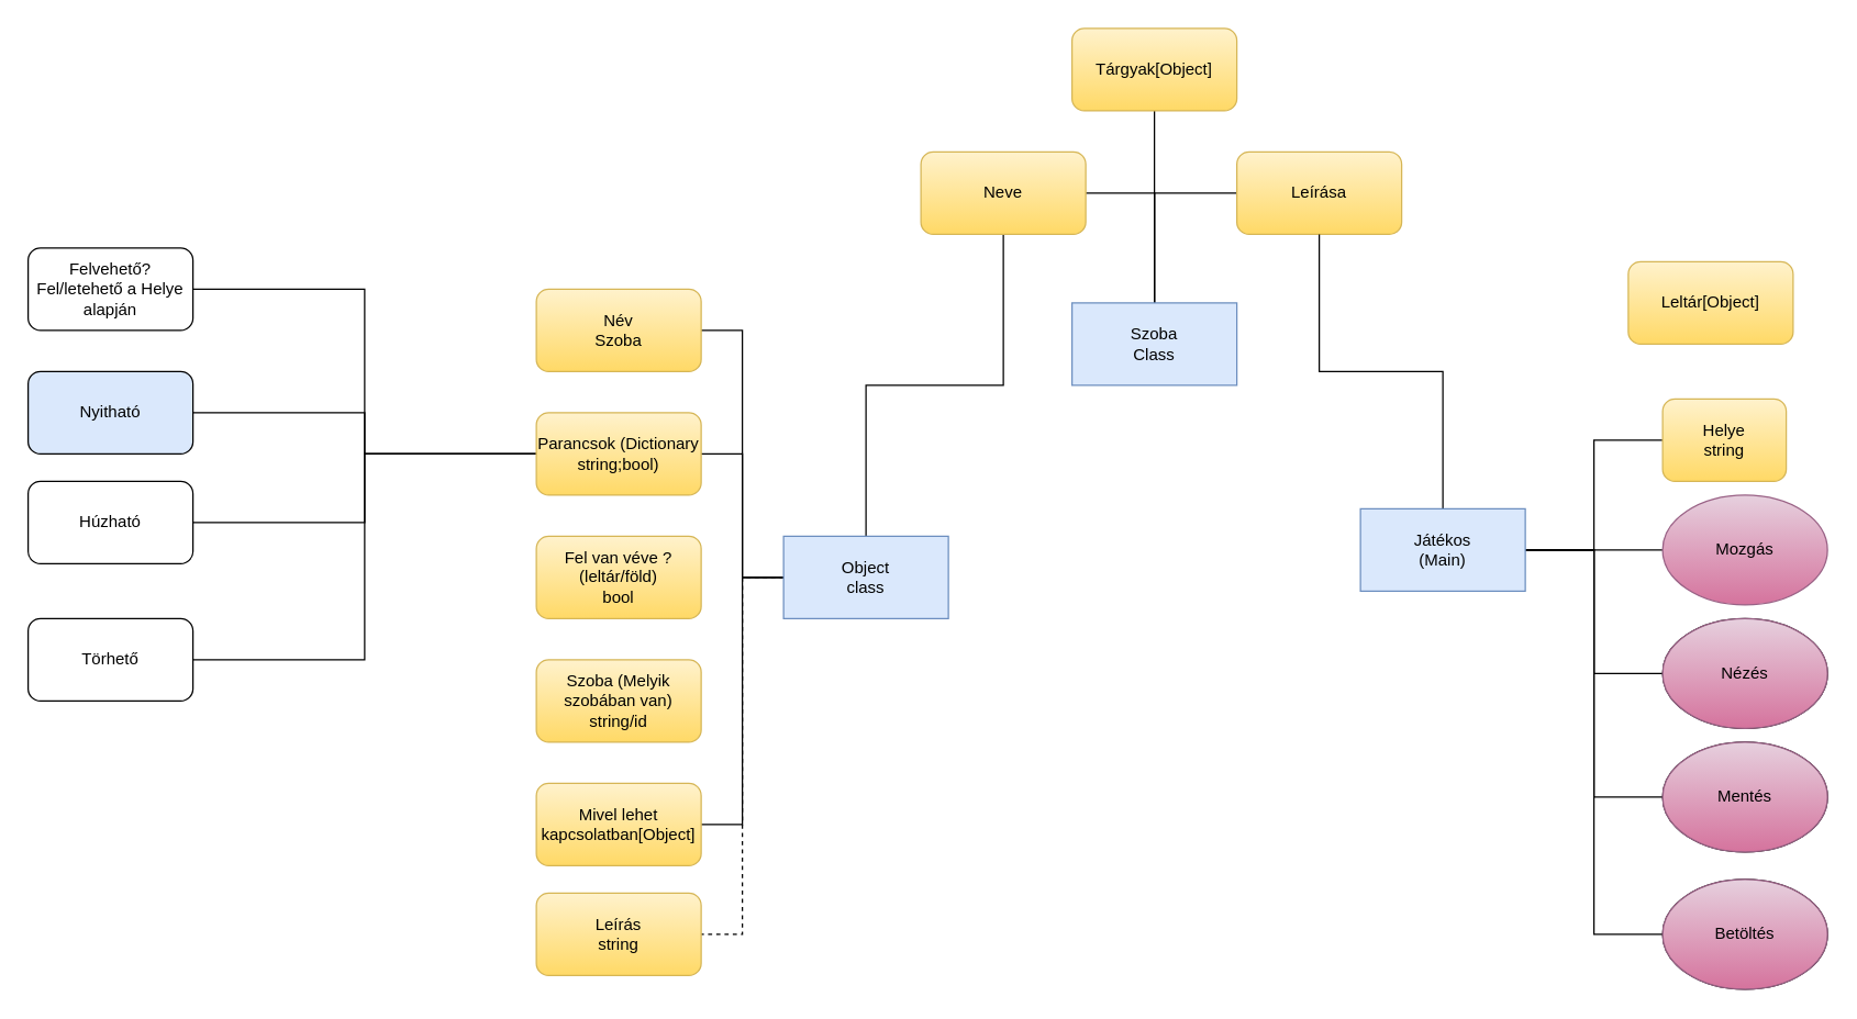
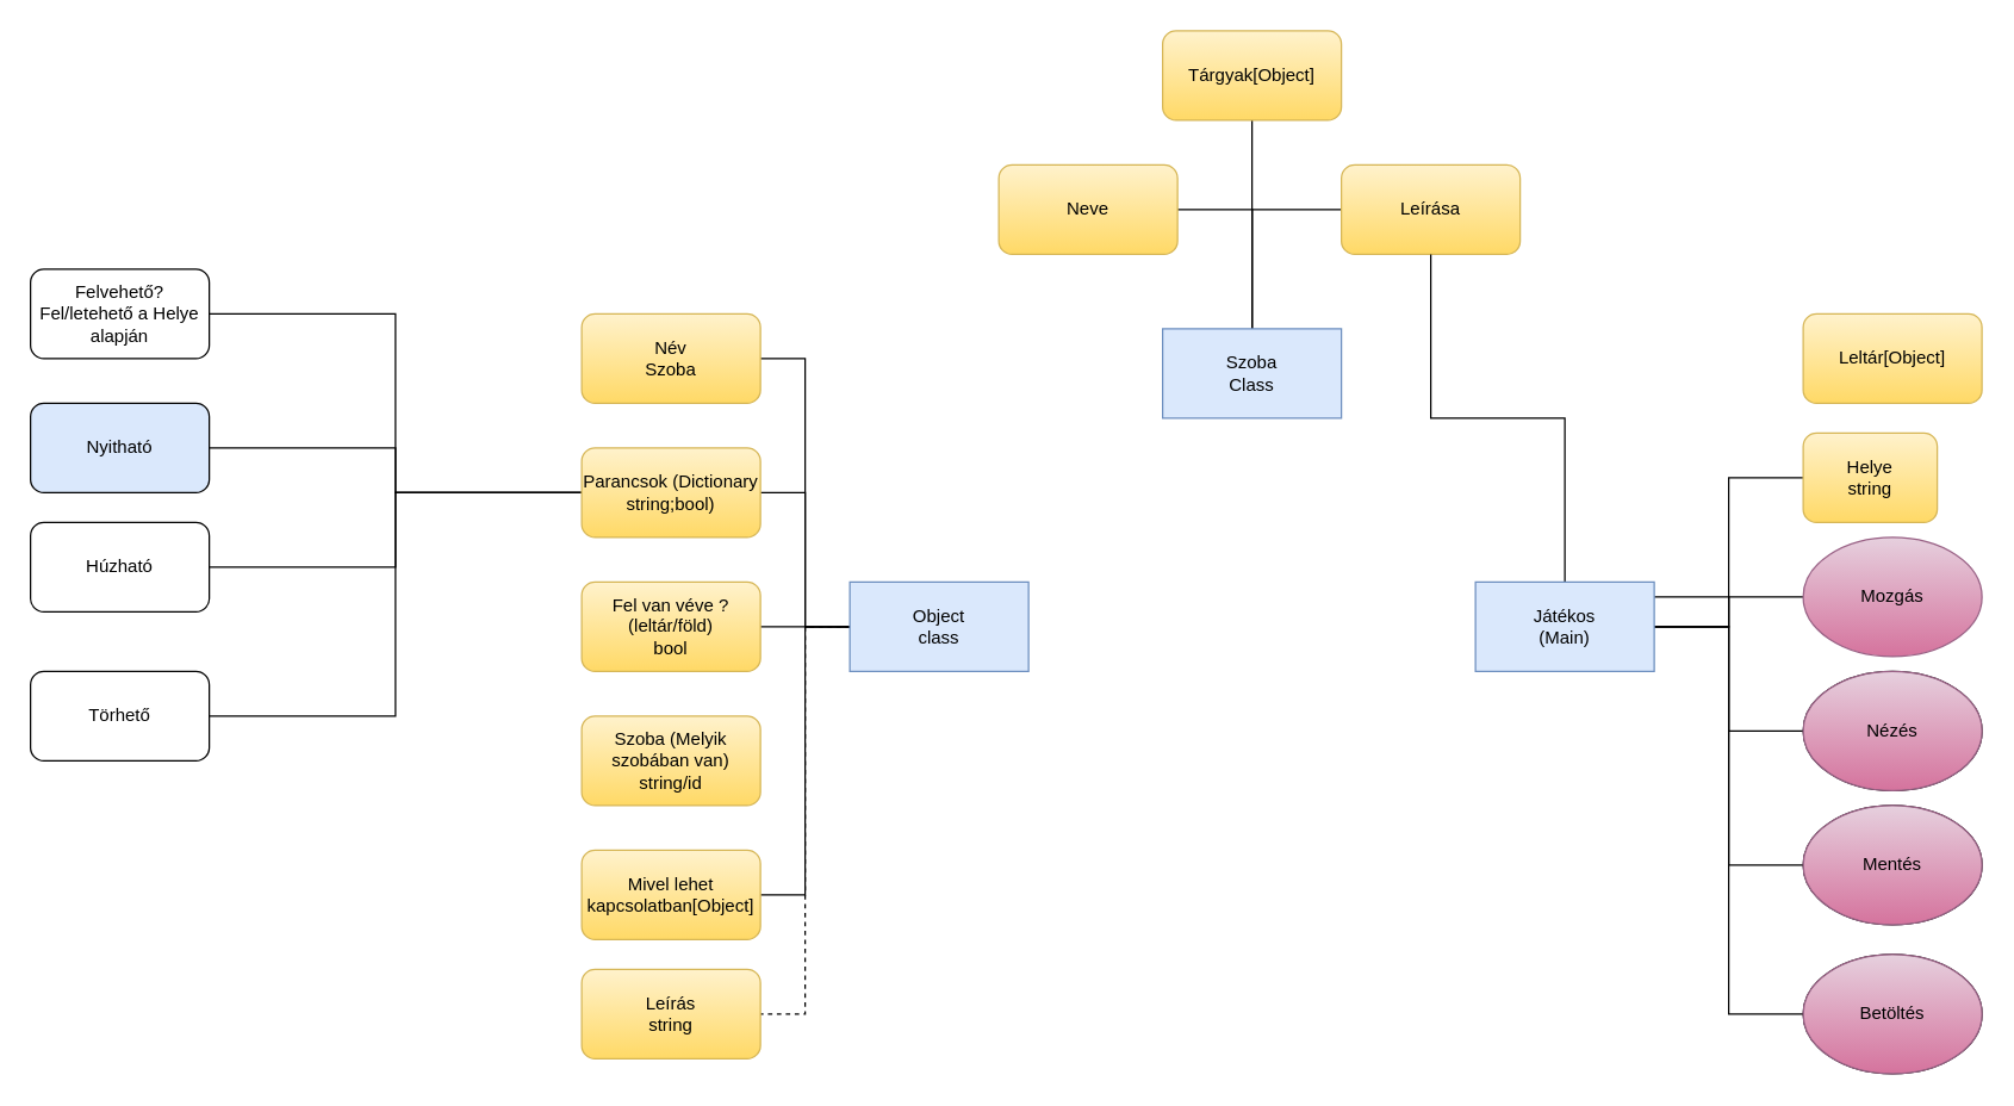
- <mxCell id="35" value="Leltár[Object]" style="rounded=1;whiteSpace=wrap;html=1;gradientColor=#ffd966;fillColor=#fff2cc;strokeColor=#d6b656;" vertex="1" parent="1"><mxGeometry x="1185" y="190" width="120" height="60" as="geometry" /></mxCell>
+ <mxCell id="35" value="Leltár[Object]" style="rounded=1;whiteSpace=wrap;html=1;gradientColor=#ffd966;fillColor=#fff2cc;strokeColor=#d6b656;" vertex="1" parent="1"><mxGeometry x="1210" width="120" height="60" as="geometry" y="210" /></mxCell>
- <mxCell id="4" style="edgeStyle=orthogonalEdgeStyle;rounded=0;orthogonalLoop=1;jettySize=auto;html=1;endArrow=none;endFill=0;" edge="1" parent="1" source="7" target="21"><mxGeometry relative="1" as="geometry" /></mxCell>
+ <mxCell id="4" style="edgeStyle=orthogonalEdgeStyle;rounded=0;orthogonalLoop=1;jettySize=auto;html=1;entryX=1;entryY=0.5;entryDx=0;entryDy=0;endArrow=none;endFill=0;" edge="1" parent="1" source="7" target="15"><mxGeometry relative="1" as="geometry" /></mxCell>
- <mxCell id="34" value="Játékos&lt;br&gt;(Main)" style="rounded=0;whiteSpace=wrap;html=1;fillColor=#dae8fc;strokeColor=#6c8ebf;" vertex="1" parent="1"><mxGeometry x="990" y="370" width="120" height="60" as="geometry" /></mxCell>
+ <mxCell id="34" value="Játékos&lt;br&gt;(Main)" style="rounded=0;whiteSpace=wrap;html=1;fillColor=#dae8fc;strokeColor=#6c8ebf;" vertex="1" parent="1"><mxGeometry x="990" y="390" width="120" height="60" as="geometry" /></mxCell>
